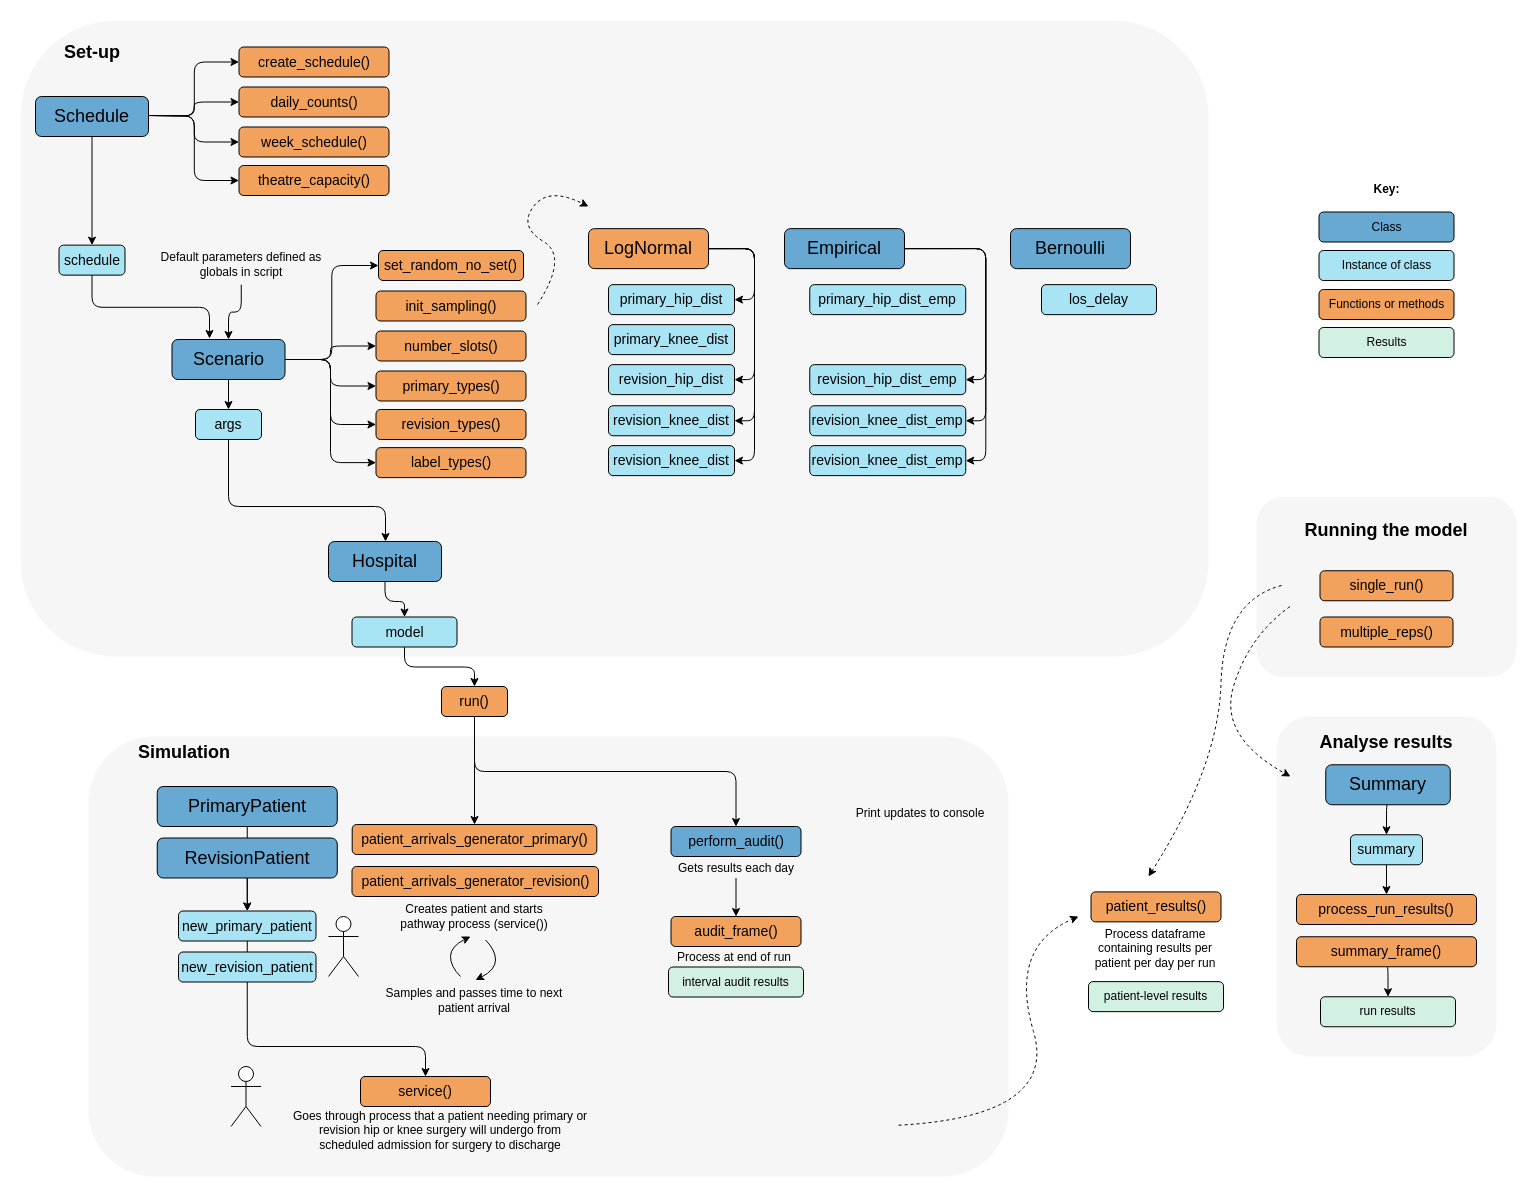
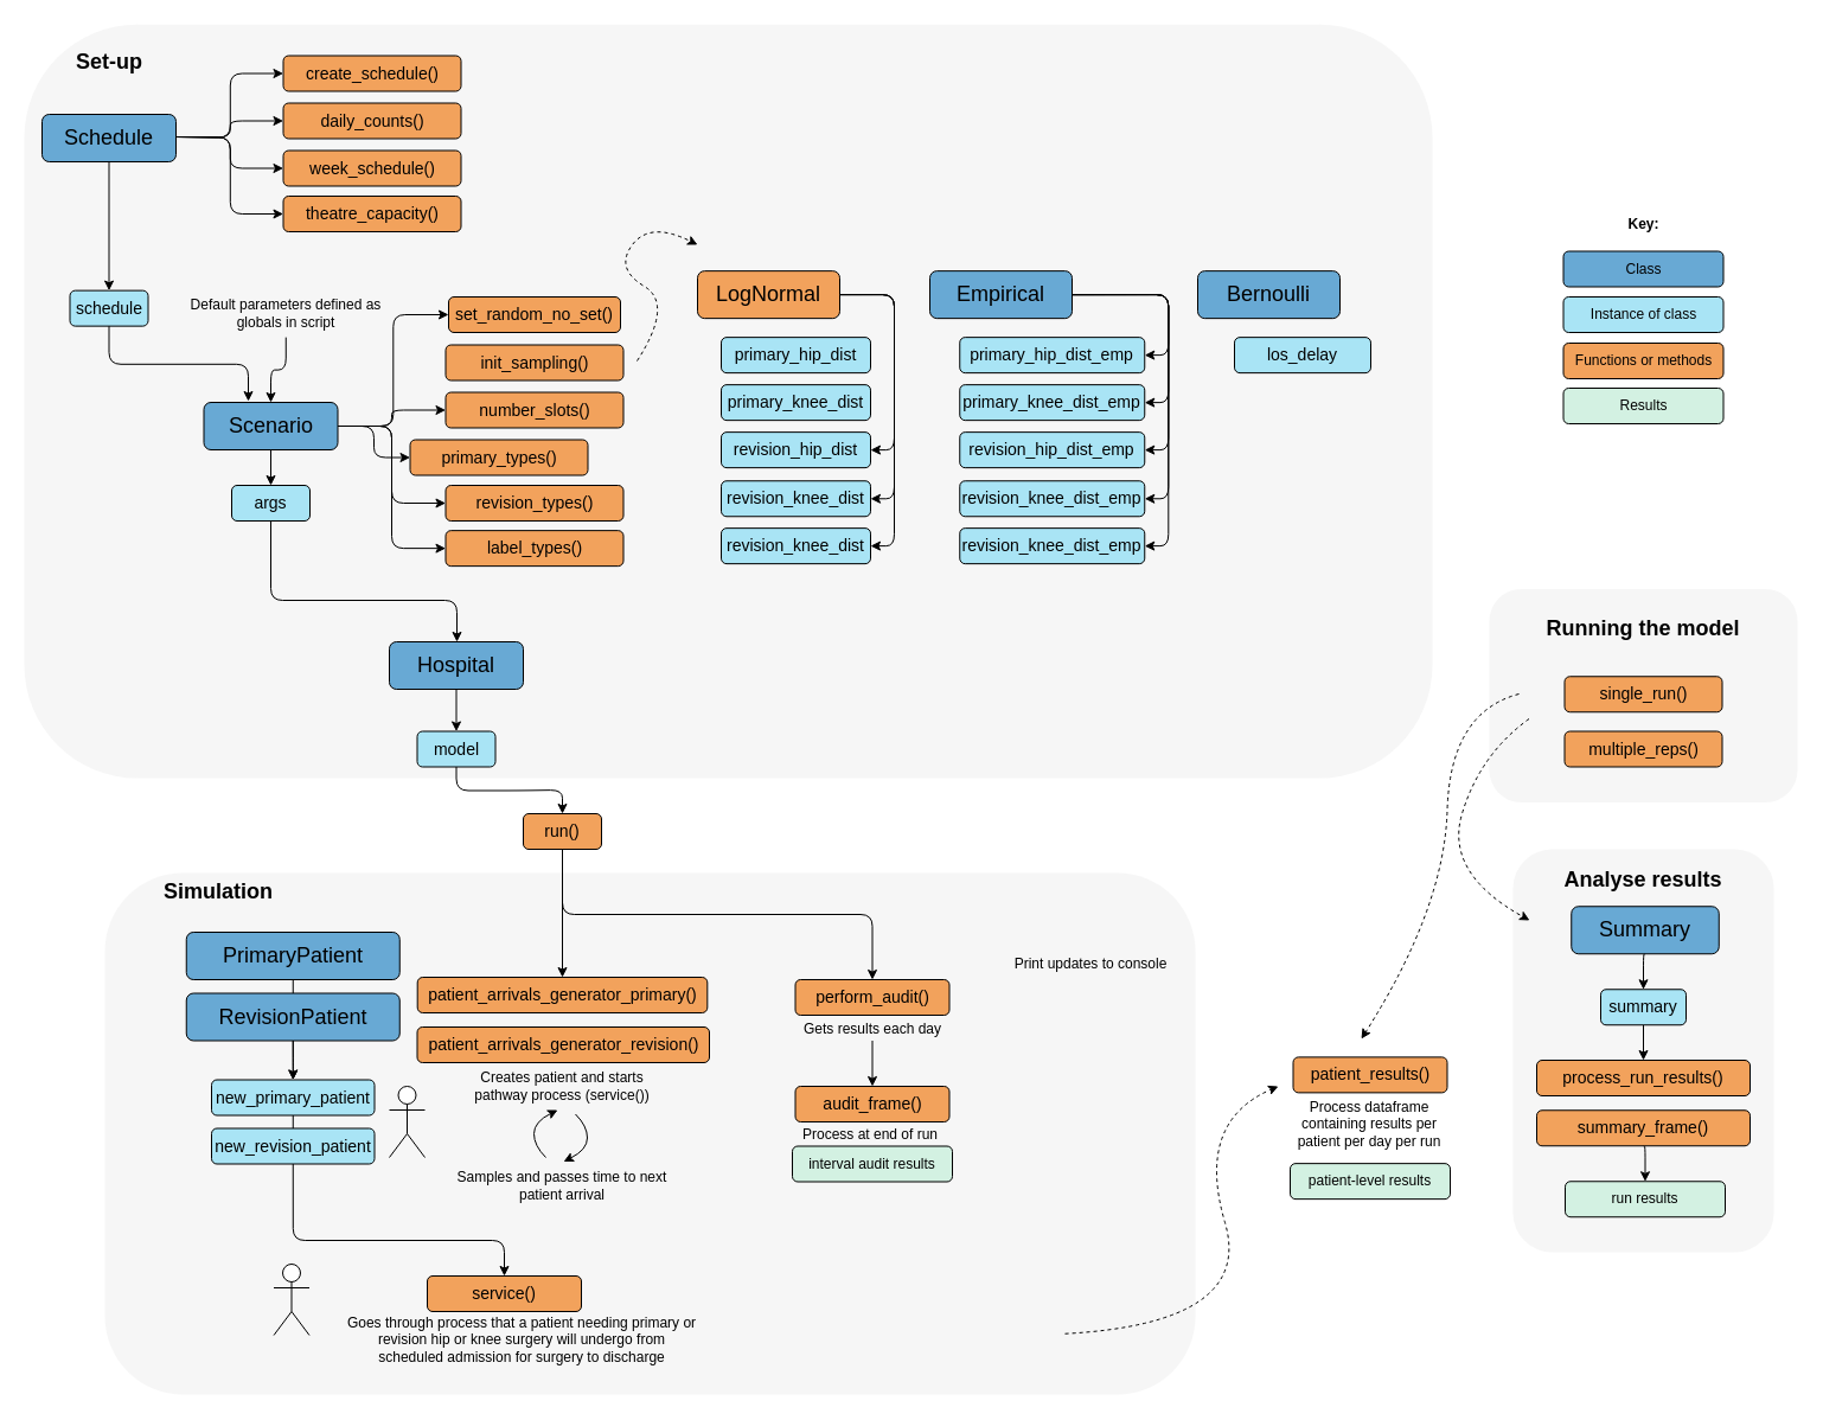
- <mxCell id="52" style="edgeStyle=orthogonalEdgeStyle;rounded=1;orthogonalLoop=1;jettySize=auto;html=1;exitX=1;exitY=0.5;exitDx=0;exitDy=0;entryX=1;entryY=0.5;entryDx=0;entryDy=0;" parent="1" source="56" target="57" edge="1"><mxGeometry relative="1" as="geometry" /></mxCell>
+ <mxCell id="71" style="edgeStyle=orthogonalEdgeStyle;rounded=1;orthogonalLoop=1;jettySize=auto;html=1;exitX=1;exitY=0.5;exitDx=0;exitDy=0;entryX=1;entryY=0.5;entryDx=0;entryDy=0;" edge="1" parent="1" source="76" target="77"><mxGeometry relative="1" as="geometry" /></mxCell>
+ <mxCell id="78" value="&lt;font style=&quot;font-size: 14px;&quot;&gt;primary_knee_dist_emp&lt;/font&gt;" style="rounded=1;whiteSpace=wrap;html=1;fillColor=#A9E4F5;" vertex="1" parent="1"><mxGeometry x="809.25" y="324.13" width="156" height="30" as="geometry" /></mxCell>
+ <mxCell id="72" style="edgeStyle=orthogonalEdgeStyle;rounded=1;orthogonalLoop=1;jettySize=auto;html=1;exitX=1;exitY=0.5;exitDx=0;exitDy=0;entryX=1;entryY=0.5;entryDx=0;entryDy=0;" edge="1" parent="1" source="76" target="78"><mxGeometry relative="1" as="geometry" /></mxCell>
- <mxCell id="42" value="&lt;span style=&quot;font-size: 14px;&quot;&gt;primary_types()&lt;/span&gt;" style="rounded=1;whiteSpace=wrap;html=1;fillColor=#F2A25C;" parent="1" vertex="1"><mxGeometry x="375.5" y="370.5" width="150" height="30" as="geometry" /></mxCell>
+ <mxCell id="42" value="&lt;span style=&quot;font-size: 14px;&quot;&gt;primary_types()&lt;/span&gt;" style="rounded=1;whiteSpace=wrap;html=1;fillColor=#F2A25C;" parent="1" vertex="1"><mxGeometry x="345.5" y="370.5" width="150" height="30" as="geometry" /></mxCell>
- <mxCell id="89" value="&lt;font style=&quot;font-size: 14px;&quot;&gt;model&lt;/font&gt;" style="rounded=1;whiteSpace=wrap;html=1;fillColor=#A9E4F5;" vertex="1" parent="1"><mxGeometry x="351.5" y="616.51" width="105" height="30" as="geometry" /></mxCell>
+ <mxCell id="89" value="&lt;font style=&quot;font-size: 14px;&quot;&gt;model&lt;/font&gt;" style="rounded=1;whiteSpace=wrap;html=1;fillColor=#A9E4F5;" vertex="1" parent="1"><mxGeometry x="351.5" y="616.51" width="66" height="30" as="geometry" /></mxCell>
- <mxCell id="105" value="&lt;span style=&quot;font-size: 14px;&quot;&gt;perform_audit()&lt;/span&gt;" style="rounded=1;whiteSpace=wrap;html=1;fillColor=#68a9d4;" vertex="1" parent="1"><mxGeometry x="670.5" y="826" width="130" height="30" as="geometry" /></mxCell>
+ <mxCell id="105" value="&lt;span style=&quot;font-size: 14px;&quot;&gt;perform_audit()&lt;/span&gt;" style="rounded=1;whiteSpace=wrap;html=1;fillColor=#F2A25C;" vertex="1" parent="1"><mxGeometry x="670.5" y="826" width="130" height="30" as="geometry" /></mxCell>
